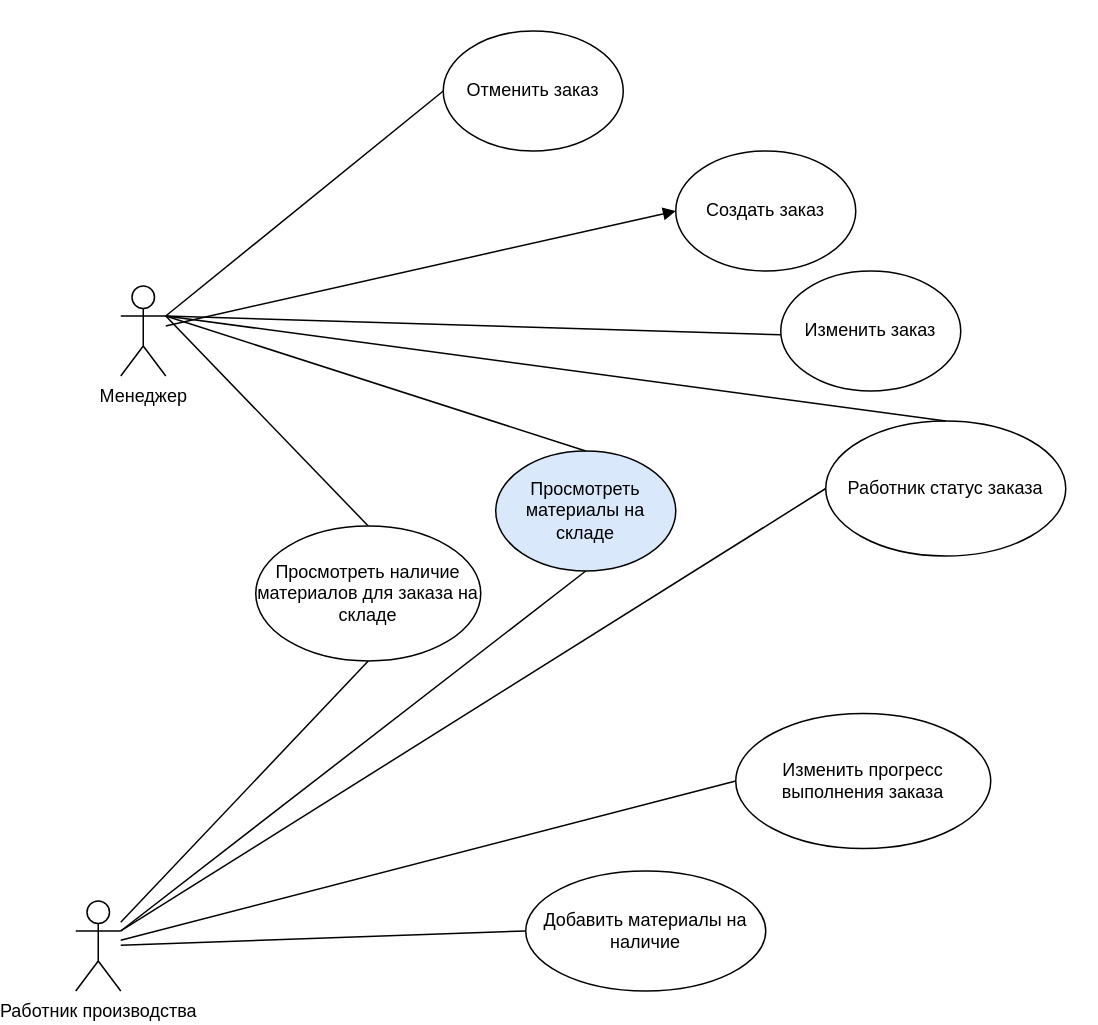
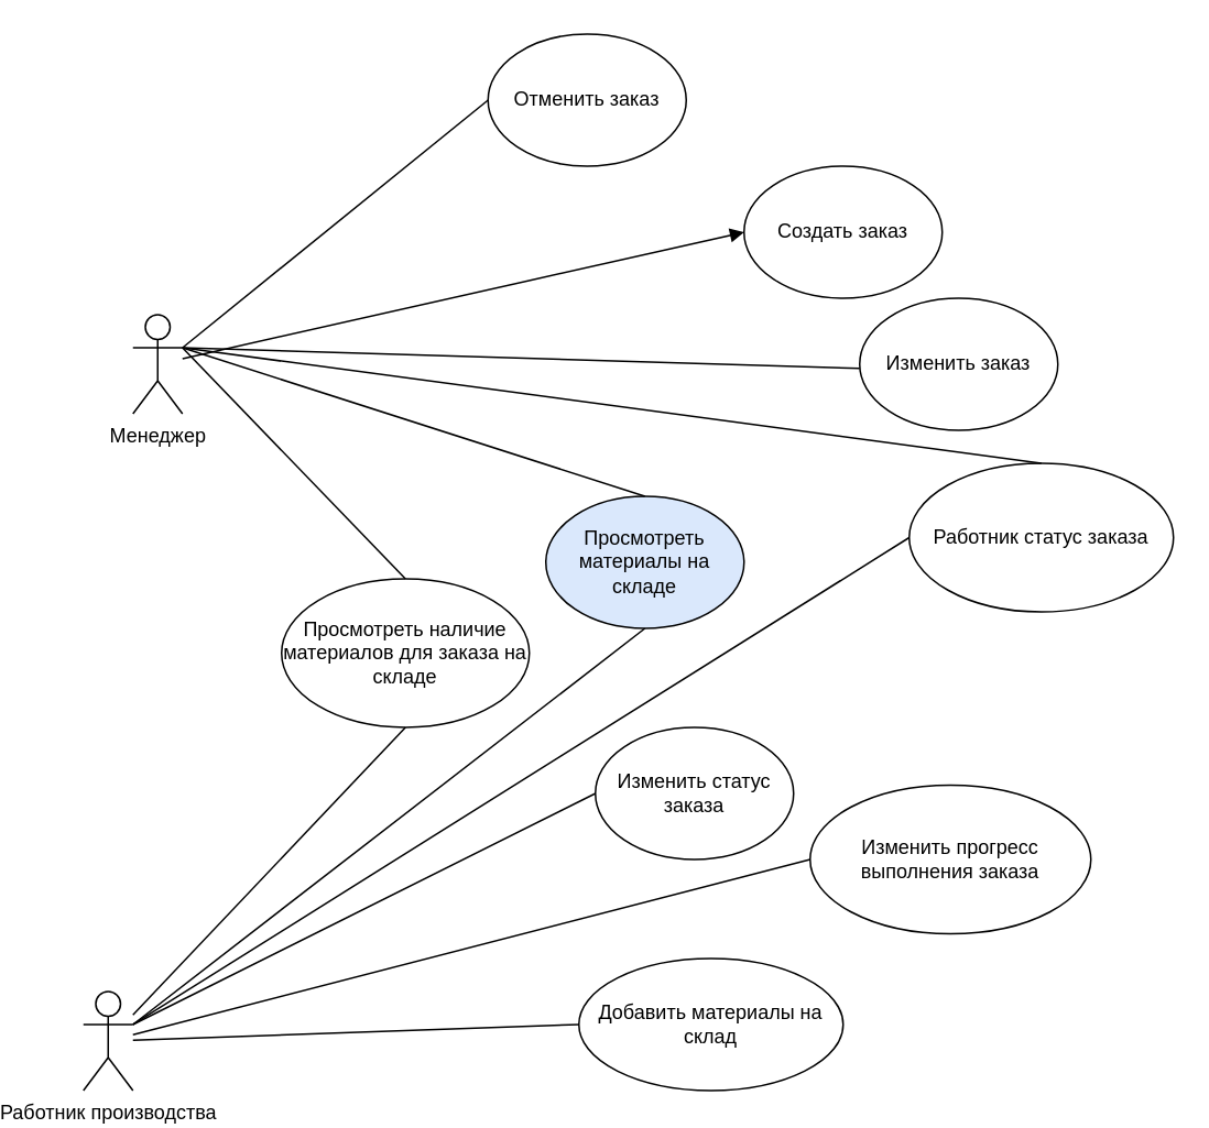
+ <mxCell id="18" value="Изменить статус заказа" style="ellipse;whiteSpace=wrap;html=1;" parent="1" vertex="1"><mxGeometry x="330" y="440" width="120" height="80" as="geometry" /></mxCell>
+ <mxCell id="19" value="" style="endArrow=none;html=1;rounded=0;exitX=1;exitY=0.333;exitDx=0;exitDy=0;exitPerimeter=0;entryX=0;entryY=0.5;entryDx=0;entryDy=0;" parent="1" source="3" target="18" edge="1"><mxGeometry width="50" height="50" relative="1" as="geometry"><mxPoint x="620" y="720" as="sourcePoint" /><mxPoint x="670" y="670" as="targetPoint" /></mxGeometry></mxCell>
- <mxCell id="6" value="Добавить материалы на наличие" style="ellipse;whiteSpace=wrap;html=1;" parent="1" vertex="1"><mxGeometry x="320" y="580" width="160" height="80" as="geometry" /></mxCell>
+ <mxCell id="6" value="Добавить материалы на склад" style="ellipse;whiteSpace=wrap;html=1;" parent="1" vertex="1"><mxGeometry x="320" y="580" width="160" height="80" as="geometry" /></mxCell>
